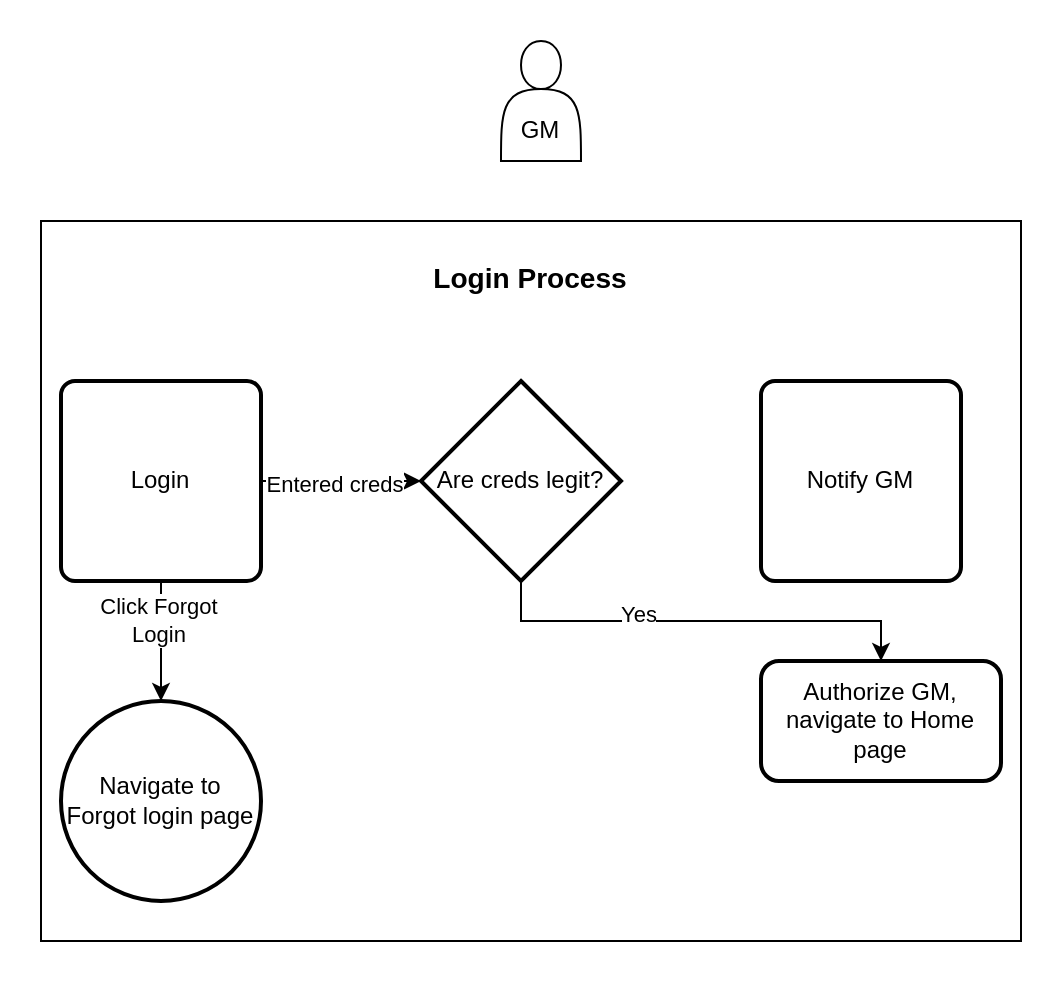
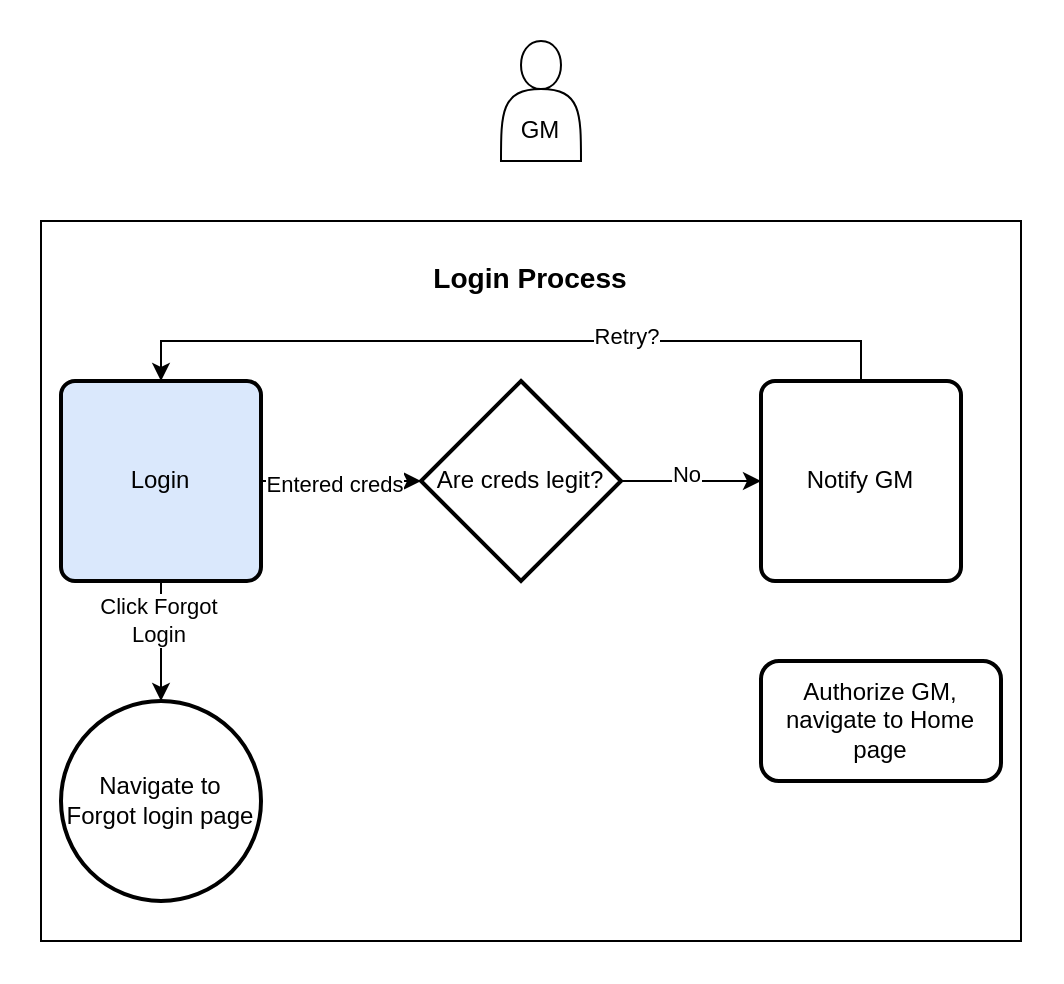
+ <mxCell id="12" style="edgeStyle=orthogonalEdgeStyle;rounded=0;orthogonalLoop=1;jettySize=auto;html=1;entryX=0.5;entryY=0;entryDx=0;entryDy=0;" edge="1" parent="1" source="14" target="8"><mxGeometry relative="1" as="geometry"><Array as="points"><mxPoint x="430" y="170" /><mxPoint x="80" y="170" /></Array></mxGeometry></mxCell>
+ <mxCell id="13" value="Retry?" style="edgeLabel;html=1;align=center;verticalAlign=middle;resizable=0;points=[];" vertex="1" connectable="0" parent="12"><mxGeometry x="-0.291" y="-3" relative="1" as="geometry"><mxPoint as="offset" /></mxGeometry></mxCell>
- <mxCell id="8" value="Login" style="rounded=1;whiteSpace=wrap;html=1;absoluteArcSize=1;arcSize=14;strokeWidth=2;" vertex="1" parent="1"><mxGeometry x="30" y="190" width="100" height="100" as="geometry" /></mxCell>
+ <mxCell id="8" value="Login" style="rounded=1;whiteSpace=wrap;html=1;absoluteArcSize=1;arcSize=14;strokeWidth=2;fillColor=#dae8fc;" vertex="1" parent="1"><mxGeometry x="30" y="190" width="100" height="100" as="geometry" /></mxCell>
+ <mxCell id="9" value="" style="edgeStyle=orthogonalEdgeStyle;rounded=0;orthogonalLoop=1;jettySize=auto;html=1;" edge="1" parent="1" source="11" target="14"><mxGeometry relative="1" as="geometry" /></mxCell>
+ <mxCell id="10" value="No" style="edgeLabel;html=1;align=center;verticalAlign=middle;resizable=0;points=[];" vertex="1" connectable="0" parent="9"><mxGeometry x="-0.086" y="4" relative="1" as="geometry"><mxPoint as="offset" /></mxGeometry></mxCell>
- <mxCell id="15" value="" style="edgeStyle=orthogonalEdgeStyle;rounded=0;orthogonalLoop=1;jettySize=auto;html=1;exitX=0.5;exitY=1;exitDx=0;exitDy=0;exitPerimeter=0;" edge="1" parent="1" source="11" target="17"><mxGeometry relative="1" as="geometry" /></mxCell>
- <mxCell id="16" value="Yes" style="edgeLabel;html=1;align=center;verticalAlign=middle;resizable=0;points=[];" vertex="1" connectable="0" parent="15"><mxGeometry x="-0.295" y="4" relative="1" as="geometry"><mxPoint as="offset" /></mxGeometry></mxCell>
